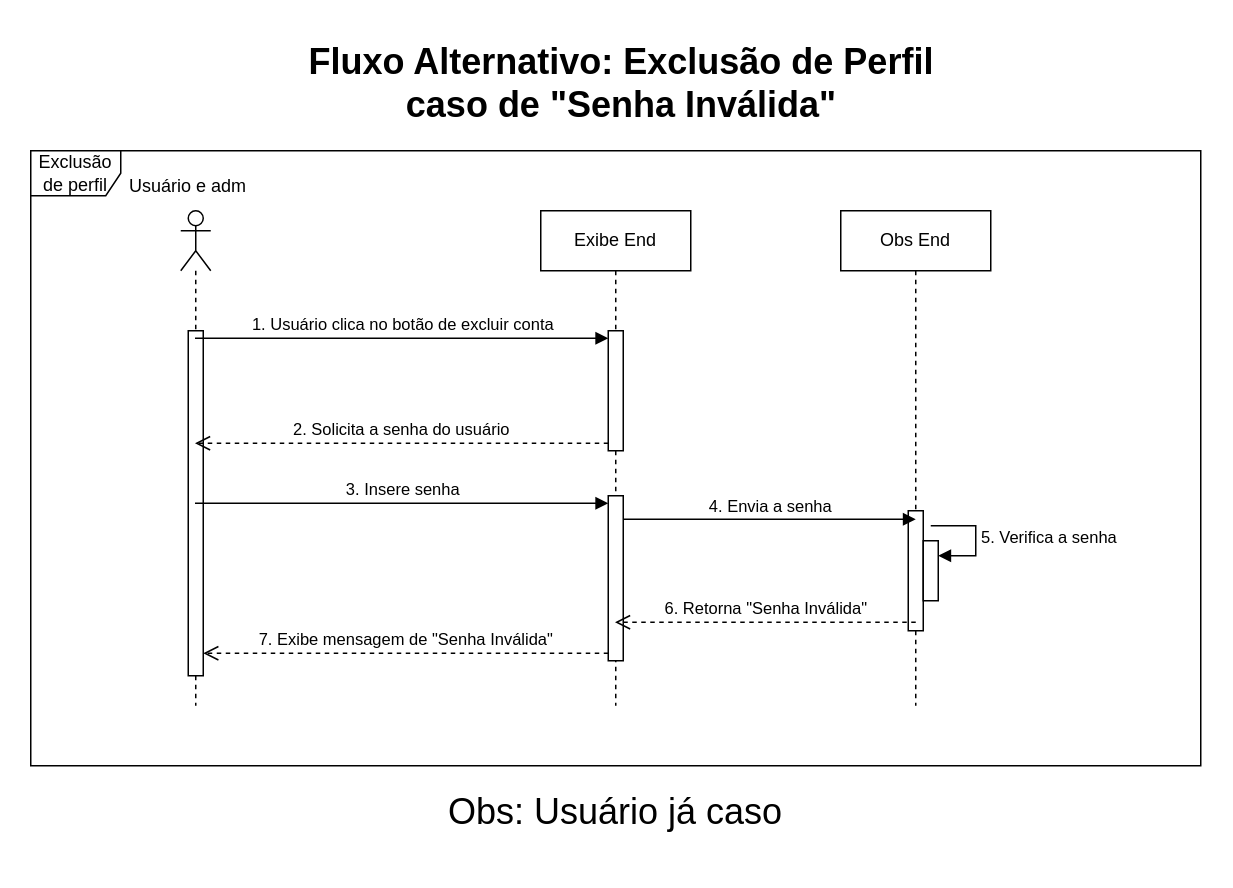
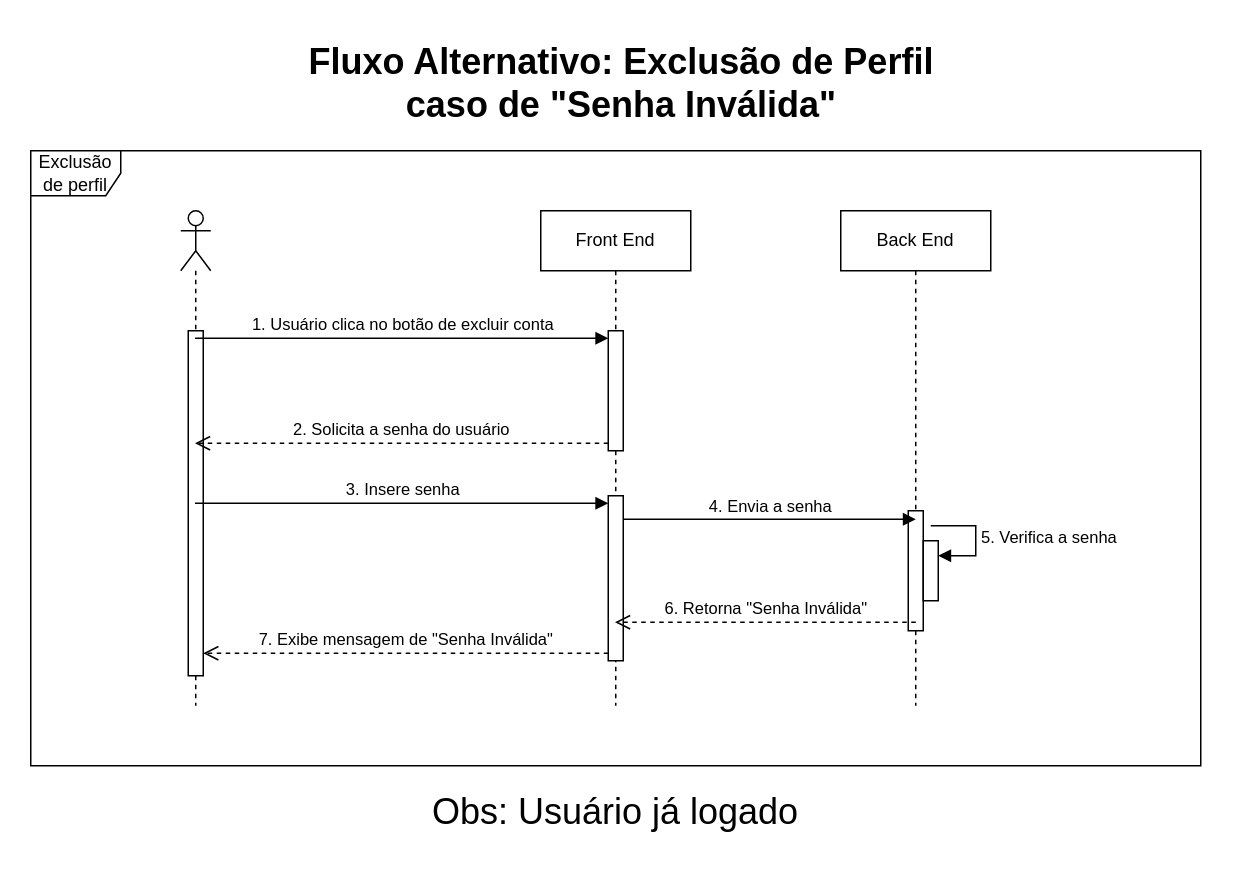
- <mxCell id="19" value="Usuário e adm" style="text;strokeColor=none;fillColor=none;spacingLeft=4;spacingRight=4;overflow=hidden;rotatable=0;points=[[0,0.5],[1,0.5]];portConstraint=eastwest;fontSize=12;whiteSpace=wrap;html=1;" vertex="1" parent="1"><mxGeometry x="80" y="110" width="100" height="30" as="geometry" /></mxCell>
- <mxCell id="5" value="Exibe End" style="shape=umlLifeline;perimeter=lifelinePerimeter;whiteSpace=wrap;html=1;container=1;dropTarget=0;collapsible=0;recursiveResize=0;outlineConnect=0;portConstraint=eastwest;newEdgeStyle={&quot;curved&quot;:0,&quot;rounded&quot;:0};" vertex="1" parent="1"><mxGeometry x="360" y="140" width="100" height="330" as="geometry" /></mxCell>
+ <mxCell id="5" value="Front End" style="shape=umlLifeline;perimeter=lifelinePerimeter;whiteSpace=wrap;html=1;container=1;dropTarget=0;collapsible=0;recursiveResize=0;outlineConnect=0;portConstraint=eastwest;newEdgeStyle={&quot;curved&quot;:0,&quot;rounded&quot;:0};" vertex="1" parent="1"><mxGeometry x="360" y="140" width="100" height="330" as="geometry" /></mxCell>
- <mxCell id="8" value="Obs End" style="shape=umlLifeline;perimeter=lifelinePerimeter;whiteSpace=wrap;html=1;container=1;dropTarget=0;collapsible=0;recursiveResize=0;outlineConnect=0;portConstraint=eastwest;newEdgeStyle={&quot;curved&quot;:0,&quot;rounded&quot;:0};" vertex="1" parent="1"><mxGeometry x="560" y="140" width="100" height="330" as="geometry" /></mxCell>
+ <mxCell id="8" value="Back End" style="shape=umlLifeline;perimeter=lifelinePerimeter;whiteSpace=wrap;html=1;container=1;dropTarget=0;collapsible=0;recursiveResize=0;outlineConnect=0;portConstraint=eastwest;newEdgeStyle={&quot;curved&quot;:0,&quot;rounded&quot;:0};" vertex="1" parent="1"><mxGeometry x="560" y="140" width="100" height="330" as="geometry" /></mxCell>
- <mxCell id="21" value="Obs: Usuário já caso" style="text;strokeColor=none;fillColor=none;spacingLeft=4;spacingRight=4;overflow=hidden;rotatable=0;points=[[0,0.5],[1,0.5]];portConstraint=eastwest;fontSize=24;whiteSpace=wrap;html=1;fontStyle=0;align=center;" vertex="1" parent="1"><mxGeometry x="280" y="520" width="260" height="50" as="geometry" /></mxCell>
+ <mxCell id="21" value="Obs: Usuário já logado" style="text;strokeColor=none;fillColor=none;spacingLeft=4;spacingRight=4;overflow=hidden;rotatable=0;points=[[0,0.5],[1,0.5]];portConstraint=eastwest;fontSize=24;whiteSpace=wrap;html=1;fontStyle=0;align=center;" vertex="1" parent="1"><mxGeometry x="280" y="520" width="260" height="50" as="geometry" /></mxCell>
